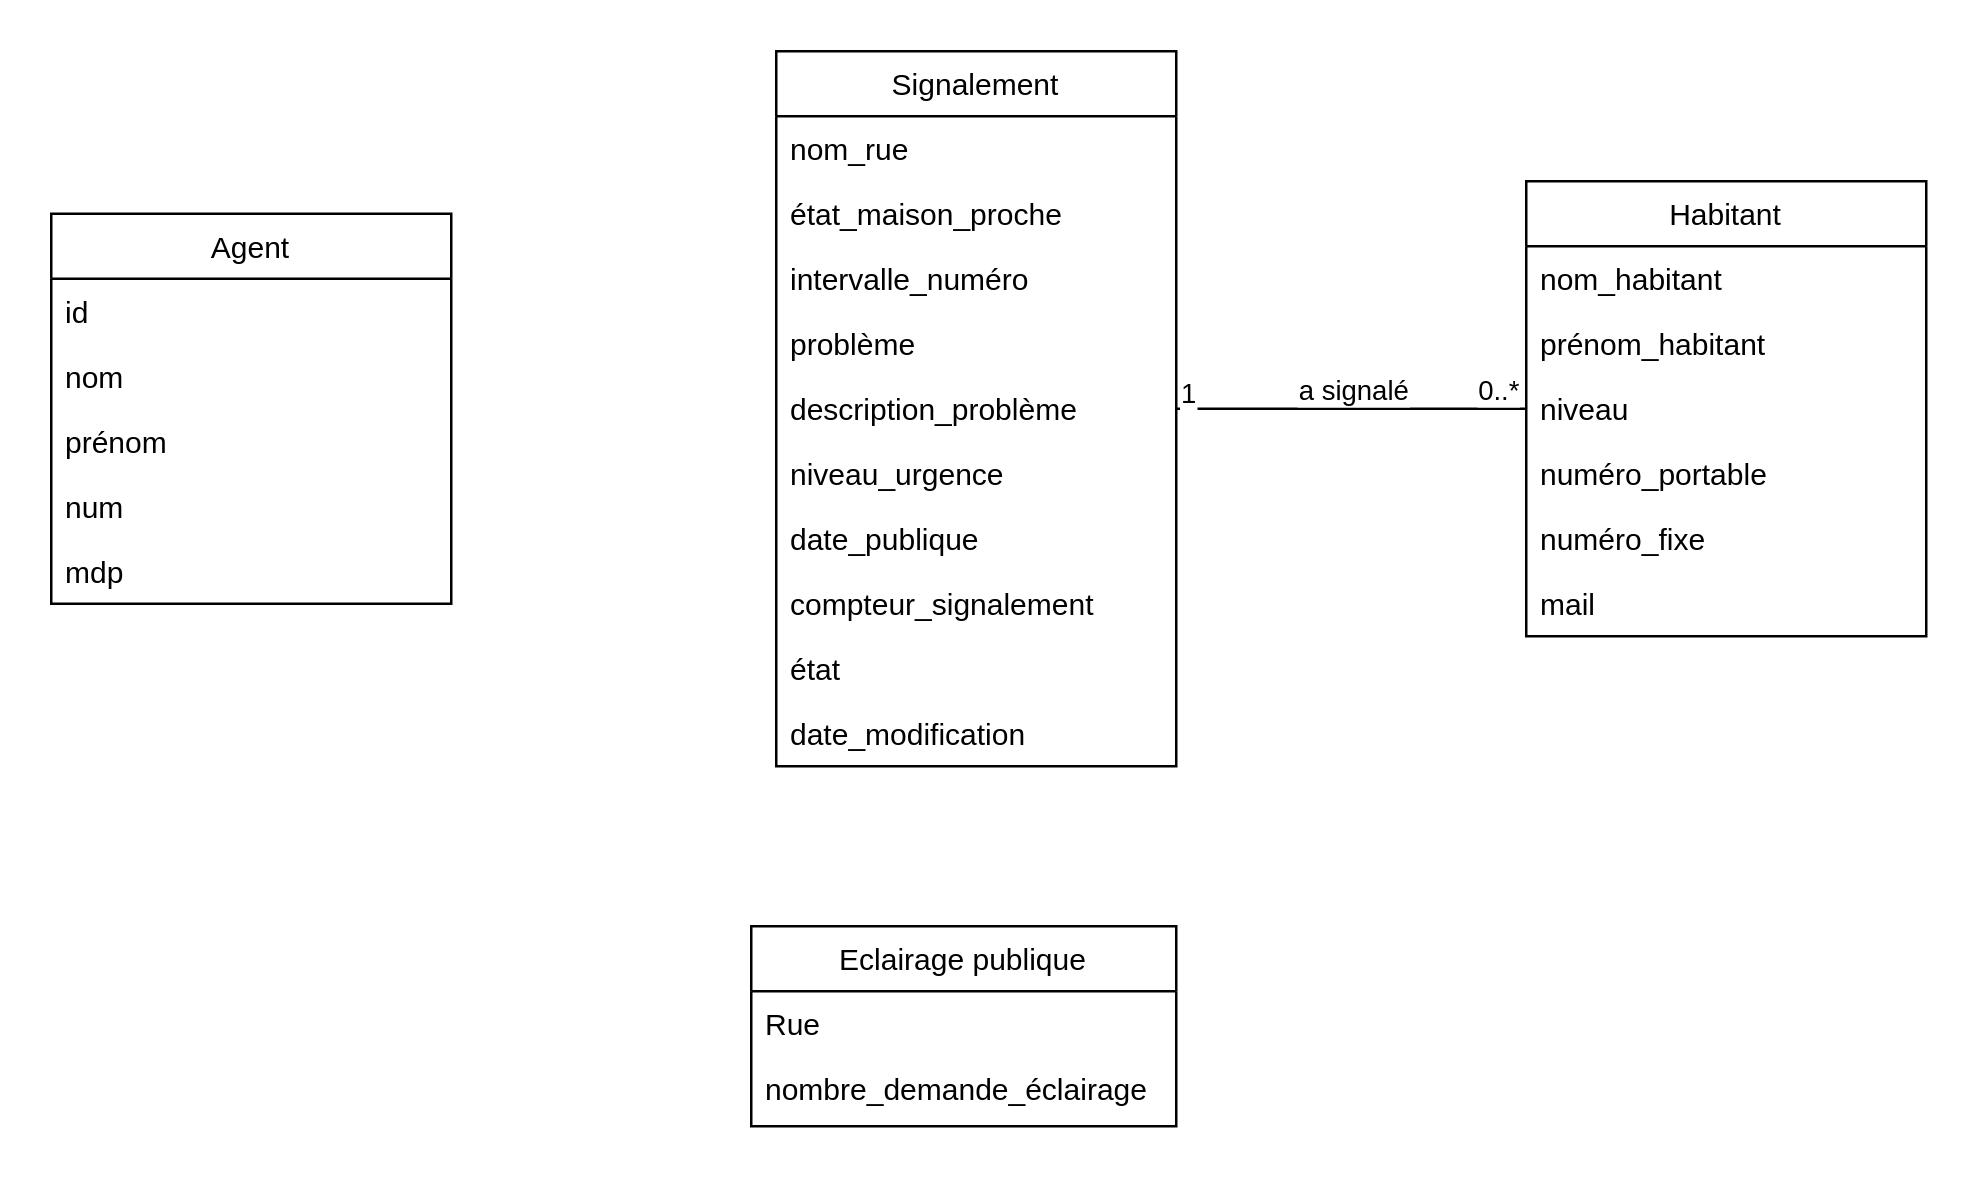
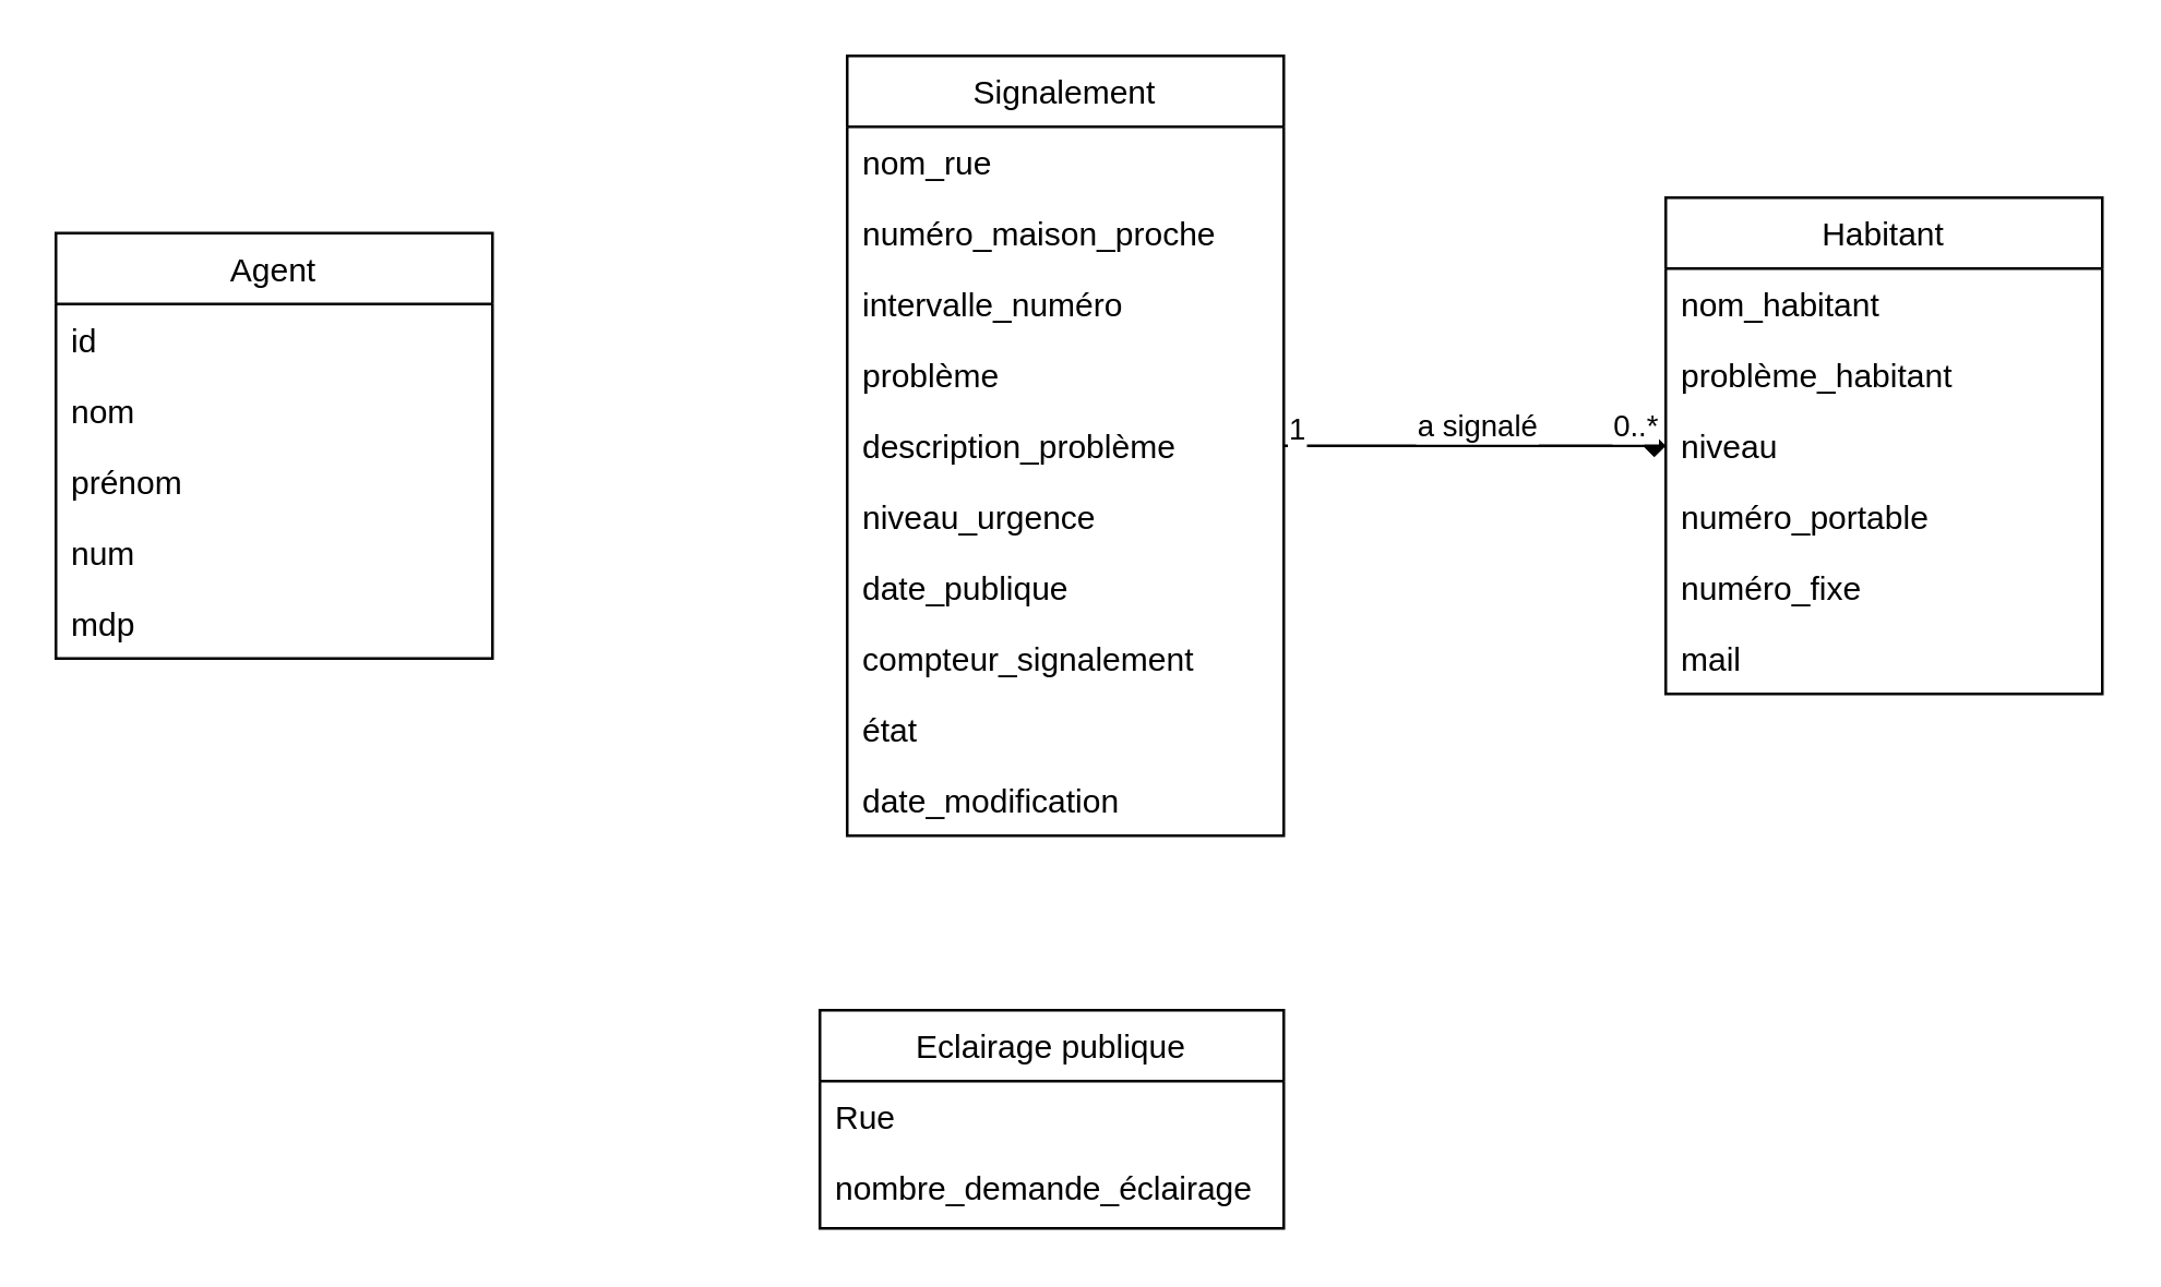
- <mxCell id="4" value="état_maison_proche" style="text;align=left;verticalAlign=top;spacingLeft=4;spacingRight=4;overflow=hidden;rotatable=0;points=[[0,0.5],[1,0.5]];portConstraint=eastwest;rounded=0;shadow=0;html=0;" parent="2" vertex="1"><mxGeometry y="52" width="160" height="26" as="geometry" /></mxCell>
+ <mxCell id="4" value="numéro_maison_proche" style="text;align=left;verticalAlign=top;spacingLeft=4;spacingRight=4;overflow=hidden;rotatable=0;points=[[0,0.5],[1,0.5]];portConstraint=eastwest;rounded=0;shadow=0;html=0;" parent="2" vertex="1"><mxGeometry y="52" width="160" height="26" as="geometry" /></mxCell>
- <mxCell id="15" value="prénom_habitant" style="text;align=left;verticalAlign=top;spacingLeft=4;spacingRight=4;overflow=hidden;rotatable=0;points=[[0,0.5],[1,0.5]];portConstraint=eastwest;" parent="13" vertex="1"><mxGeometry y="52" width="160" height="26" as="geometry" /></mxCell>
+ <mxCell id="15" value="problème_habitant" style="text;align=left;verticalAlign=top;spacingLeft=4;spacingRight=4;overflow=hidden;rotatable=0;points=[[0,0.5],[1,0.5]];portConstraint=eastwest;" parent="13" vertex="1"><mxGeometry y="52" width="160" height="26" as="geometry" /></mxCell>
- <mxCell id="29" value="" style="endArrow=none;html=1;rounded=0;" edge="1" parent="1" source="2" target="13"><mxGeometry width="50" height="50" relative="1" as="geometry"><mxPoint x="130" y="160" as="sourcePoint" /><mxPoint x="180" y="110" as="targetPoint" /></mxGeometry></mxCell>
+ <mxCell id="29" value="" style="endArrow=diamond;html=1;rounded=0;" edge="1" parent="1" source="2" target="13"><mxGeometry width="50" height="50" relative="1" as="geometry"><mxPoint x="130" y="160" as="sourcePoint" /><mxPoint x="180" y="110" as="targetPoint" /></mxGeometry></mxCell>
